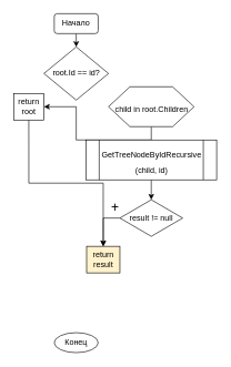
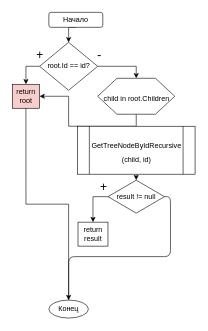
- <mxCell id="3" value="Начало" style="rounded=1;whiteSpace=wrap;html=1;" vertex="1" parent="1"><mxGeometry x="81" y="20" width="66" height="30" as="geometry" /></mxCell>
+ <mxCell id="3" value="Начало" style="rounded=1;whiteSpace=wrap;html=1;" vertex="1" parent="1"><mxGeometry x="81" y="20" width="90" height="25" as="geometry" /></mxCell>
+ <mxCell id="5" style="edgeStyle=orthogonalEdgeStyle;rounded=0;orthogonalLoop=1;jettySize=auto;html=1;exitX=0;exitY=0.5;exitDx=0;exitDy=0;entryX=0.5;entryY=0;entryDx=0;entryDy=0;" edge="1" parent="1" source="9" target="11"><mxGeometry relative="1" as="geometry" /></mxCell>
+ <mxCell id="6" value="&lt;font style=&quot;font-size: 20px;&quot;&gt;+&lt;/font&gt;" style="edgeLabel;html=1;align=center;verticalAlign=middle;resizable=0;points=[];fontSize=20;" vertex="1" connectable="0" parent="5"><mxGeometry x="-0.207" y="1" relative="1" as="geometry"><mxPoint x="21" y="-21" as="offset" /></mxGeometry></mxCell>
+ <mxCell id="7" style="edgeStyle=orthogonalEdgeStyle;rounded=0;orthogonalLoop=1;jettySize=auto;html=1;exitX=1;exitY=0.5;exitDx=0;exitDy=0;entryX=0.5;entryY=0;entryDx=0;entryDy=0;fontSize=20;" edge="1" parent="1" source="9" target="13"><mxGeometry relative="1" as="geometry" /></mxCell>
+ <mxCell id="8" value="-" style="edgeLabel;html=1;align=center;verticalAlign=middle;resizable=0;points=[];fontSize=20;" vertex="1" connectable="0" parent="7"><mxGeometry x="-0.034" y="-5" relative="1" as="geometry"><mxPoint x="-39.5" y="-25" as="offset" /></mxGeometry></mxCell>
- <mxCell id="11" value="return root" style="rounded=0;whiteSpace=wrap;html=1;" vertex="1" parent="1"><mxGeometry x="20" y="140" width="45.5" height="40" as="geometry" /></mxCell>
+ <mxCell id="11" value="return root" style="rounded=0;whiteSpace=wrap;html=1;fillColor=#f8cecc;" vertex="1" parent="1"><mxGeometry x="20" y="140" width="45.5" height="40" as="geometry" /></mxCell>
- <mxCell id="15" value="&lt;font style=&quot;font-size: 12px&quot;&gt;GetTreeNodeByIdRecursive (child, id)&lt;/font&gt;" style="shape=process;whiteSpace=wrap;html=1;backgroundOutline=1;fontSize=20;" vertex="1" parent="1"><mxGeometry x="128.57" y="210" width="196.37" height="60" as="geometry" /></mxCell>
+ <mxCell id="15" value="&lt;font style=&quot;font-size: 12px&quot;&gt;GetTreeNodeByIdRecursive (child, id)&lt;/font&gt;" style="shape=process;whiteSpace=wrap;html=1;backgroundOutline=1;fontSize=20;" vertex="1" parent="1"><mxGeometry x="128.57" y="210" width="196.37" height="80" as="geometry" /></mxCell>
- <mxCell id="10" style="edgeStyle=orthogonalEdgeStyle;rounded=0;orthogonalLoop=1;jettySize=auto;html=1;exitX=0.5;exitY=1;exitDx=0;exitDy=0;fontSize=12;" edge="1" parent="1" source="11" target="19"><mxGeometry relative="1" as="geometry" /></mxCell>
+ <mxCell id="10" style="edgeStyle=orthogonalEdgeStyle;rounded=0;orthogonalLoop=1;jettySize=auto;html=1;exitX=0.5;exitY=1;exitDx=0;exitDy=0;entryX=0.5;entryY=0;entryDx=0;entryDy=0;fontSize=12;" edge="1" parent="1" source="11" target="4"><mxGeometry relative="1" as="geometry" /></mxCell>
- <mxCell id="19" value="return result" style="rounded=0;whiteSpace=wrap;html=1;fontSize=12;fillColor=#fff2cc;" vertex="1" parent="1"><mxGeometry x="129.63" y="370" width="50" height="40" as="geometry" /></mxCell>
+ <mxCell id="19" value="return result" style="rounded=0;whiteSpace=wrap;html=1;fontSize=12;" vertex="1" parent="1"><mxGeometry x="129.63" y="370" width="50" height="40" as="geometry" /></mxCell>
+ <mxCell id="20" value="" style="endArrow=none;html=1;fontSize=12;entryX=1;entryY=0.5;entryDx=0;entryDy=0;exitX=0.5;exitY=0;exitDx=0;exitDy=0;edgeStyle=orthogonalEdgeStyle;" edge="1" parent="1" source="4" target="18"><mxGeometry width="50" height="50" relative="1" as="geometry"><mxPoint x="191" y="350" as="sourcePoint" /><mxPoint x="241" y="300" as="targetPoint" /></mxGeometry></mxCell>
